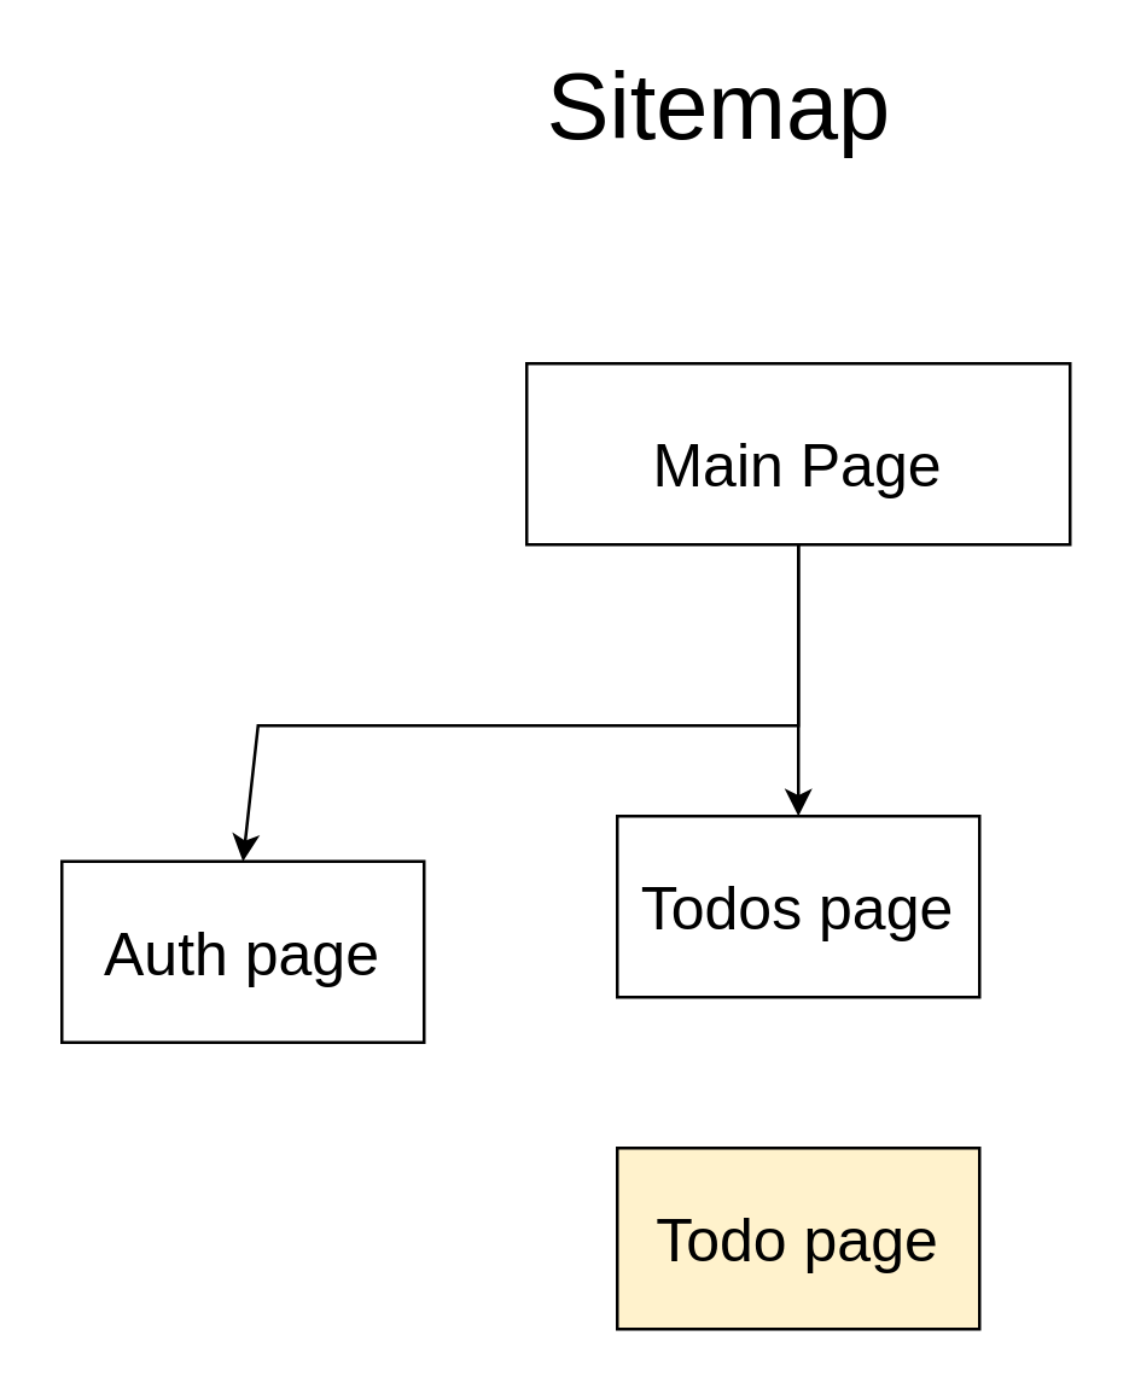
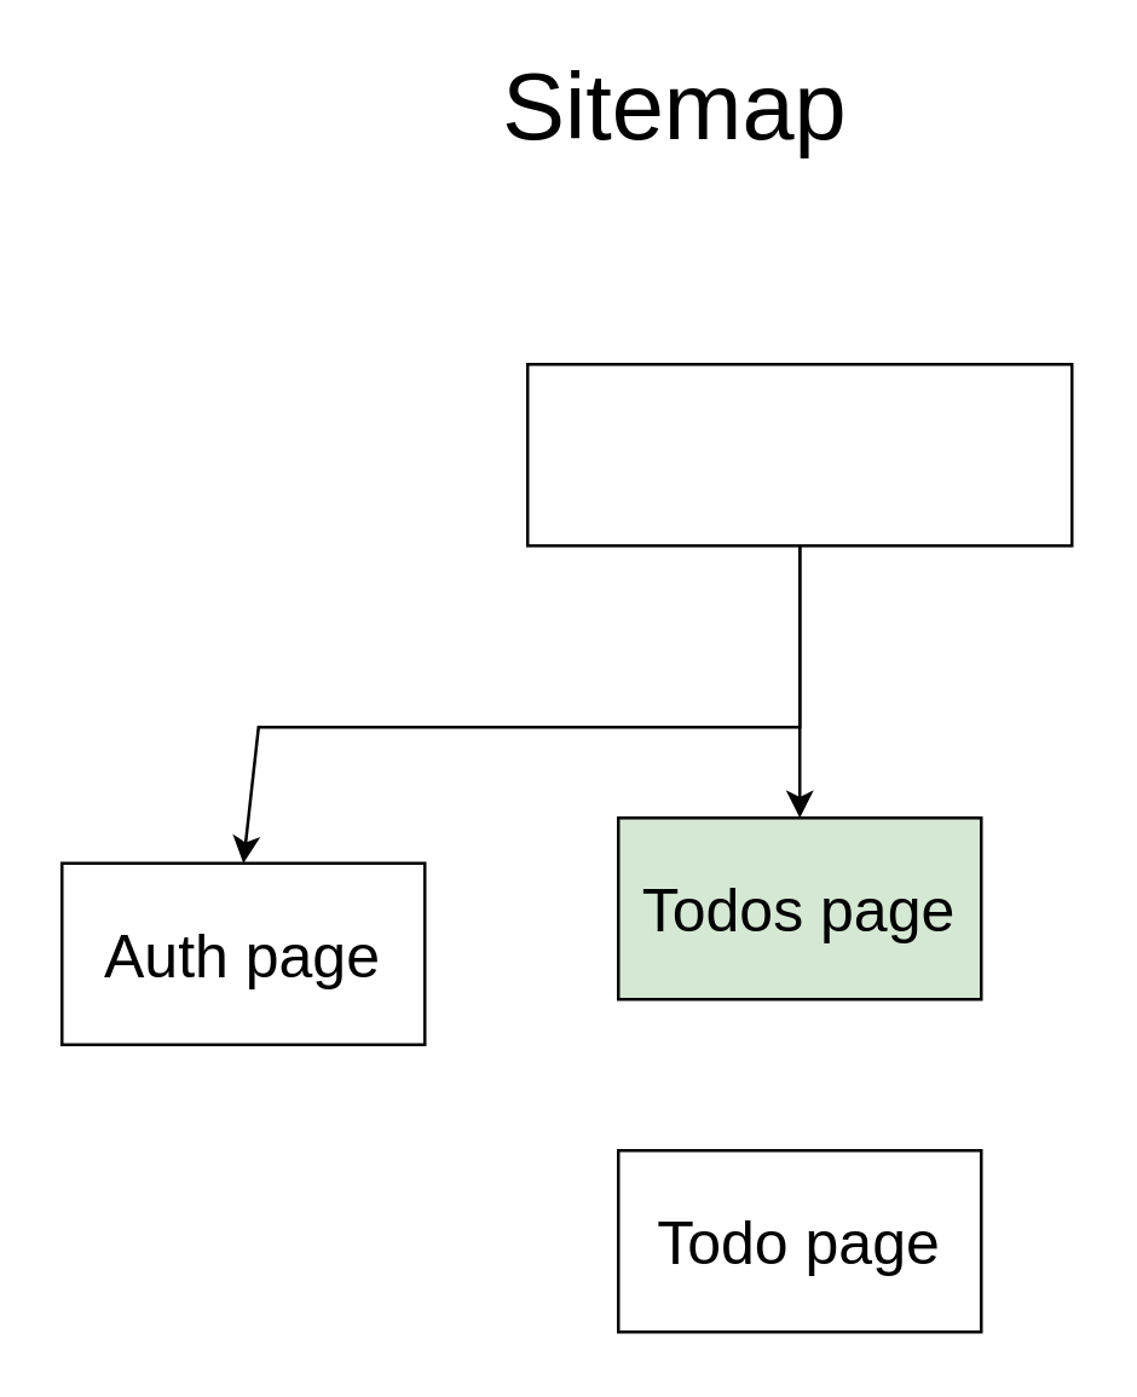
- <mxCell id="2" value="&lt;font style=&quot;font-size: 31px;&quot;&gt;Sitemap&lt;/font&gt;" style="text;html=1;strokeColor=none;fillColor=none;align=center;verticalAlign=middle;whiteSpace=wrap;rounded=0;" vertex="1" parent="1"><mxGeometry x="145" y="20" width="186" height="30" as="geometry" /></mxCell>
+ <mxCell id="2" value="&lt;font style=&quot;font-size: 31px;&quot;&gt;Sitemap&lt;/font&gt;" style="text;html=1;strokeColor=none;fillColor=none;align=center;verticalAlign=middle;whiteSpace=wrap;rounded=0;" vertex="1" parent="1"><mxGeometry x="130" y="20" width="186" height="30" as="geometry" /></mxCell>
- <mxCell id="4" value="&lt;font style=&quot;font-size: 20px;&quot;&gt;Main Page&lt;/font&gt;" style="text;html=1;strokeColor=none;fillColor=none;align=center;verticalAlign=middle;whiteSpace=wrap;rounded=0;fontSize=31;" vertex="1" parent="1"><mxGeometry x="204" y="135" width="120" height="30" as="geometry" /></mxCell>
- <mxCell id="5" value="Todos page" style="rounded=0;whiteSpace=wrap;html=1;fontSize=20;" vertex="1" parent="1"><mxGeometry x="204" y="270" width="120" height="60" as="geometry" /></mxCell>
+ <mxCell id="5" value="Todos page" style="rounded=0;whiteSpace=wrap;html=1;fontSize=20;fillColor=#d5e8d4;" vertex="1" parent="1"><mxGeometry x="204" y="270" width="120" height="60" as="geometry" /></mxCell>
- <mxCell id="7" value="Todo page" style="rounded=0;whiteSpace=wrap;html=1;fontSize=20;fillColor=#fff2cc;" vertex="1" parent="1"><mxGeometry x="204" y="380" width="120" height="60" as="geometry" /></mxCell>
+ <mxCell id="7" value="Todo page" style="rounded=0;whiteSpace=wrap;html=1;fontSize=20;" vertex="1" parent="1"><mxGeometry x="204" y="380" width="120" height="60" as="geometry" /></mxCell>
